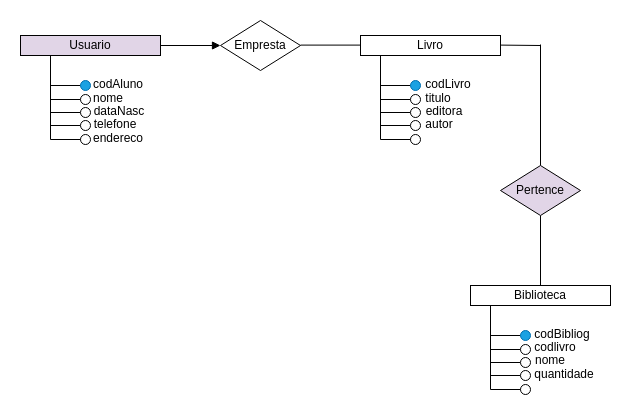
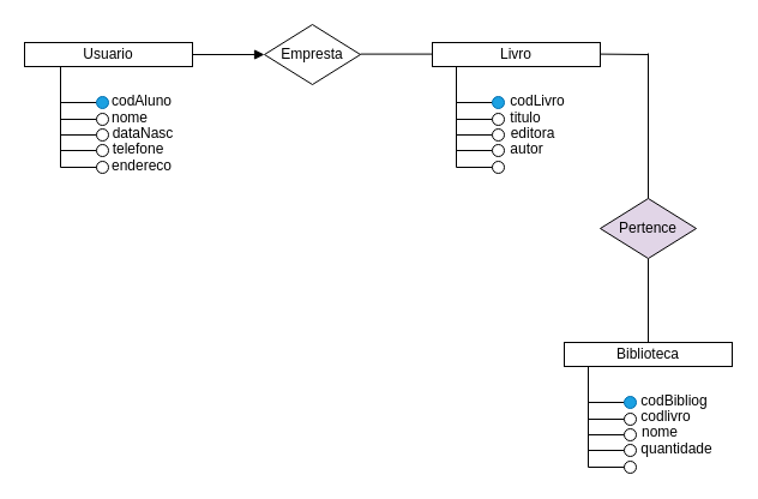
- <mxCell id="2" value="Usuario" style="rounded=0;whiteSpace=wrap;html=1;fillColor=#e1d5e7;" parent="1" vertex="1"><mxGeometry x="20" y="35" width="140" height="20" as="geometry" /></mxCell>
+ <mxCell id="2" value="Usuario" style="rounded=0;whiteSpace=wrap;html=1;" parent="1" vertex="1"><mxGeometry x="20" y="35" width="140" height="20" as="geometry" /></mxCell>
